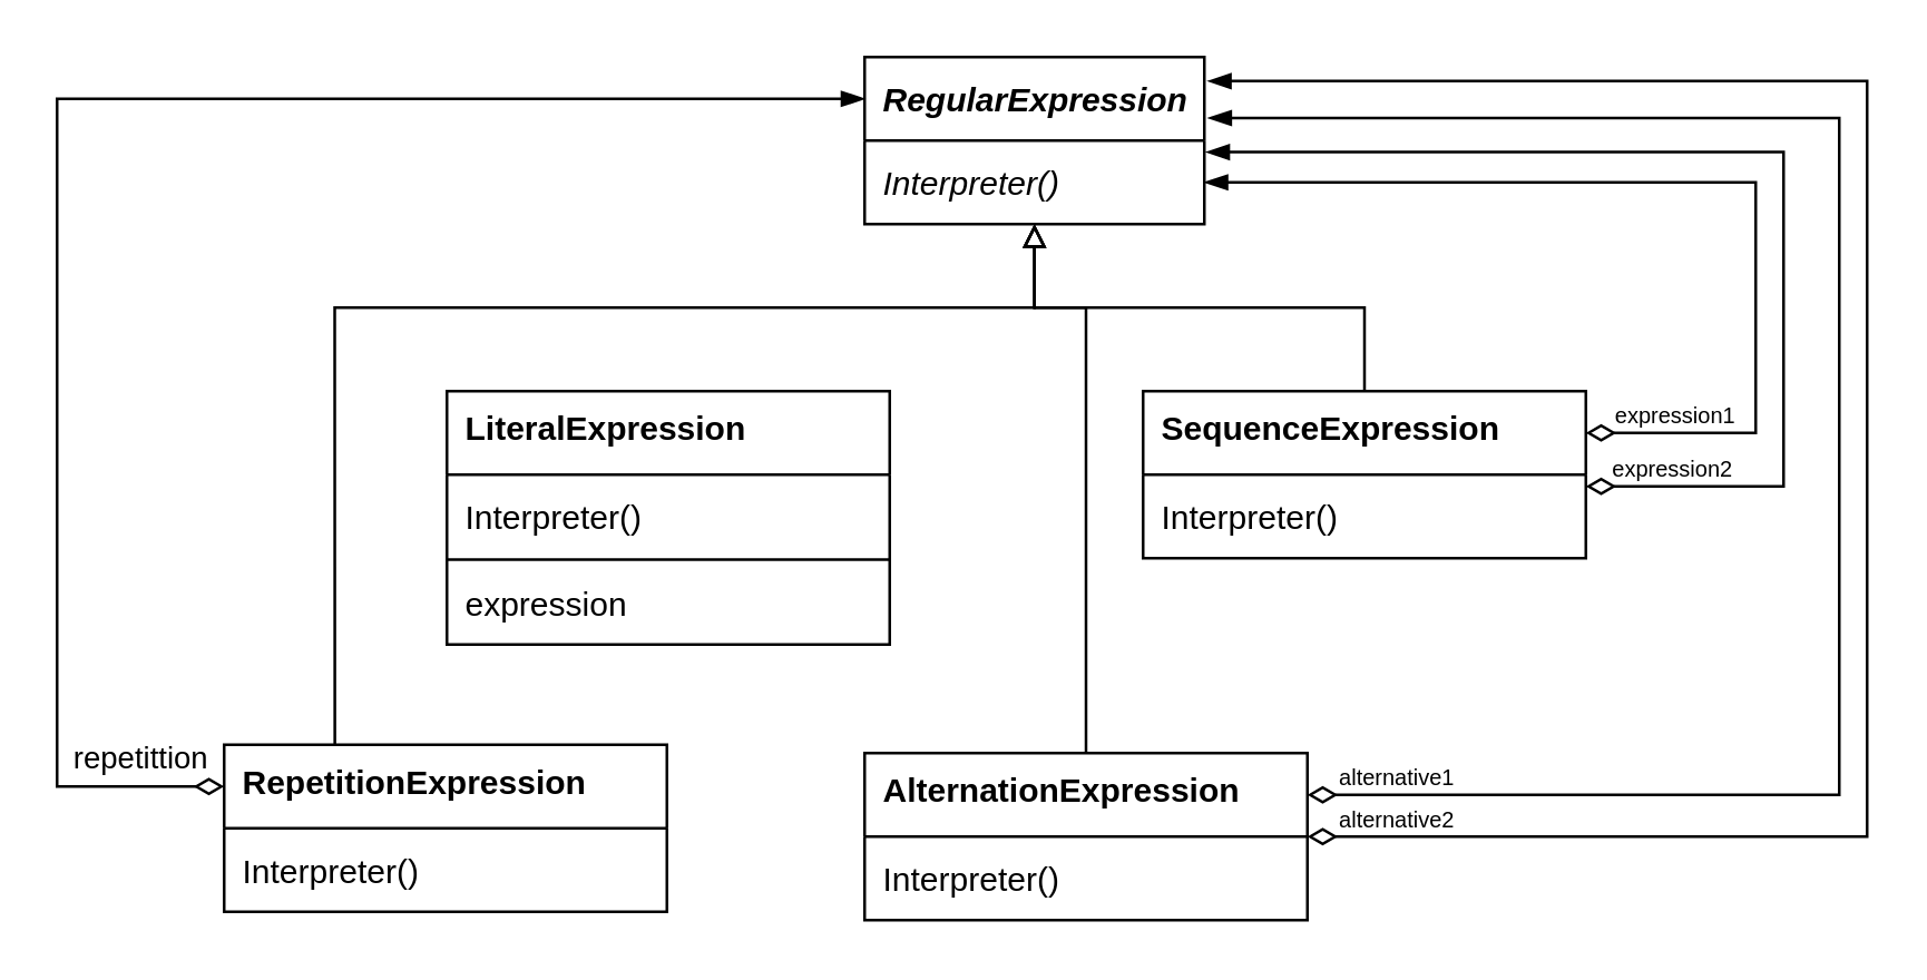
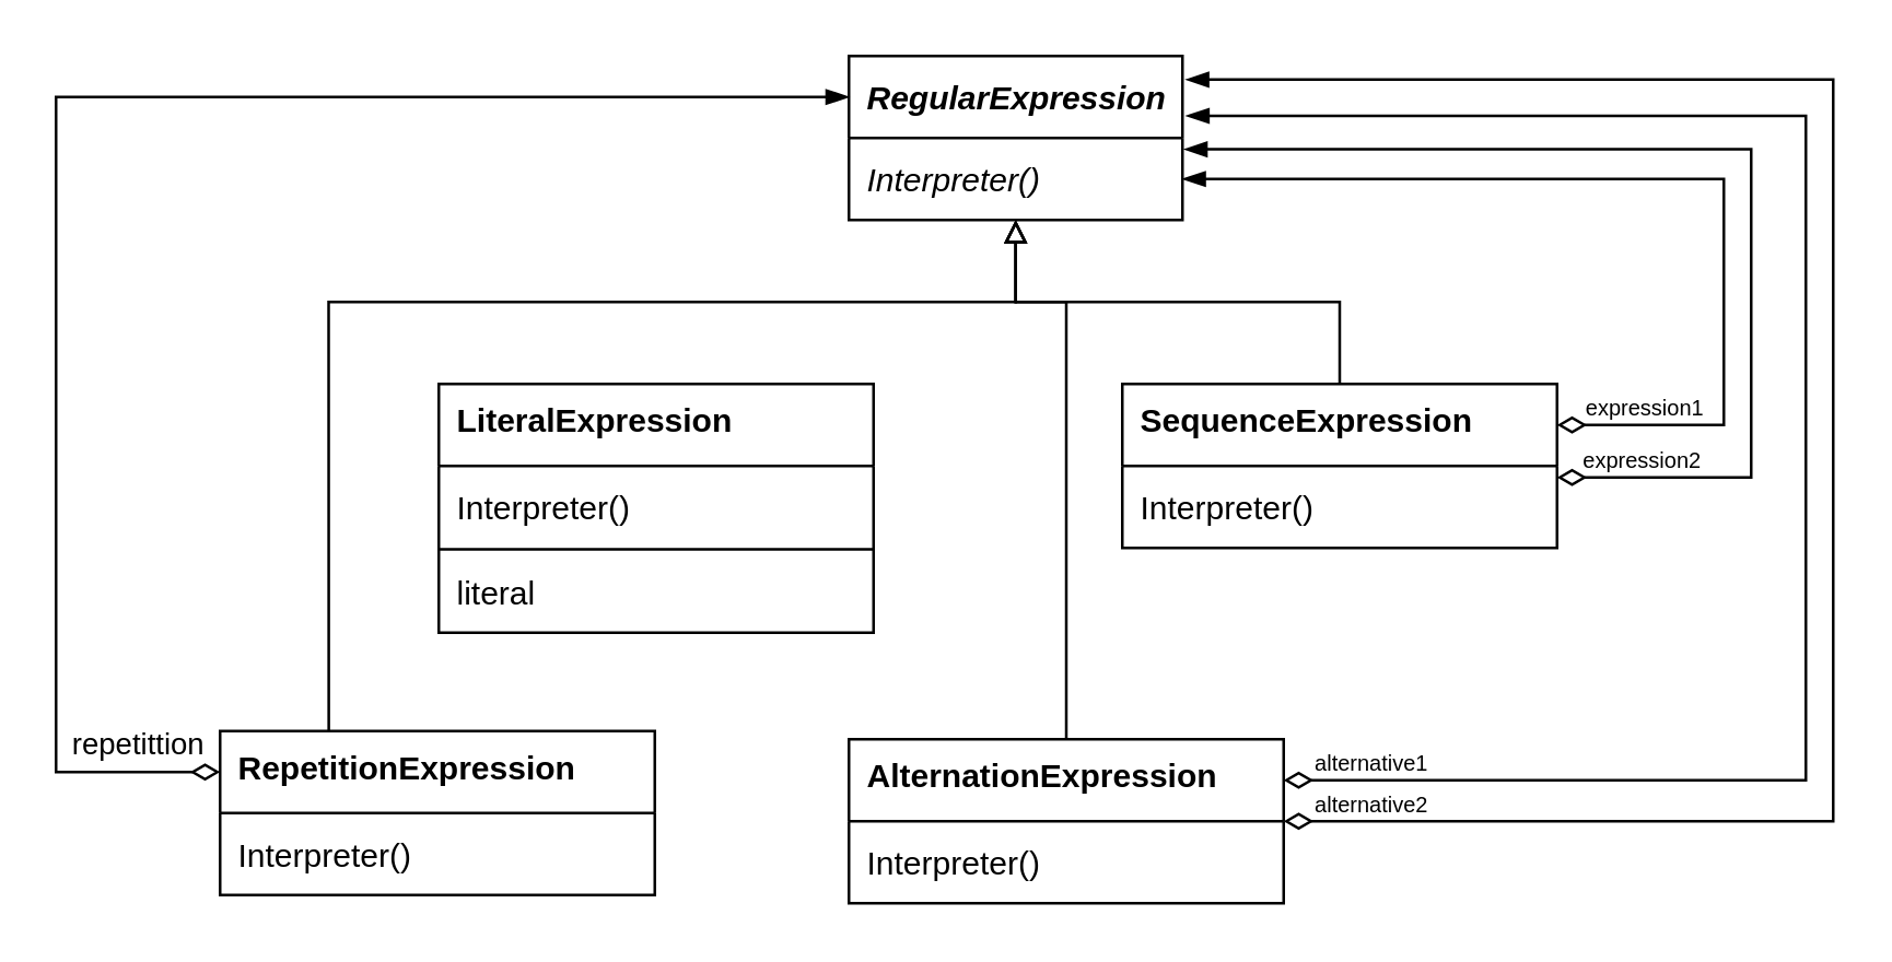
- <mxCell id="7" value="expression" style="text;strokeColor=none;fillColor=none;align=left;verticalAlign=middle;spacingLeft=5;spacingRight=4;overflow=hidden;rotatable=0;points=[[0,0.5],[1,0.5]];portConstraint=eastwest;fontSize=12;fontStyle=0;connectable=1;allowArrows=0;" vertex="1" parent="4"><mxGeometry y="61" width="159" height="30" as="geometry" /></mxCell>
+ <mxCell id="7" value="literal" style="text;strokeColor=none;fillColor=none;align=left;verticalAlign=middle;spacingLeft=5;spacingRight=4;overflow=hidden;rotatable=0;points=[[0,0.5],[1,0.5]];portConstraint=eastwest;fontSize=12;fontStyle=0;connectable=1;allowArrows=0;" vertex="1" parent="4"><mxGeometry y="61" width="159" height="30" as="geometry" /></mxCell>
